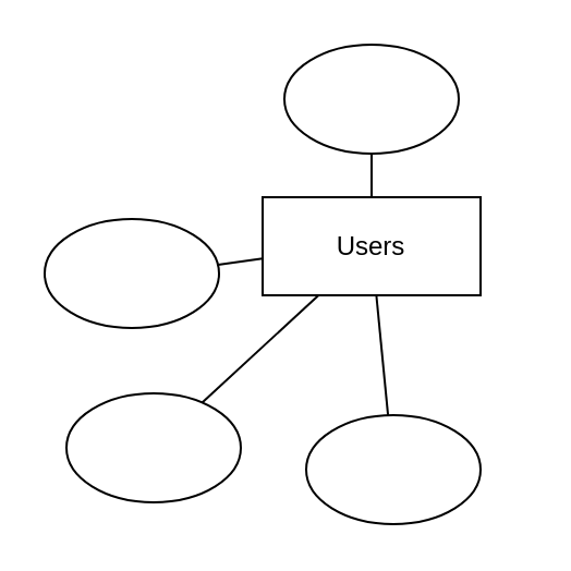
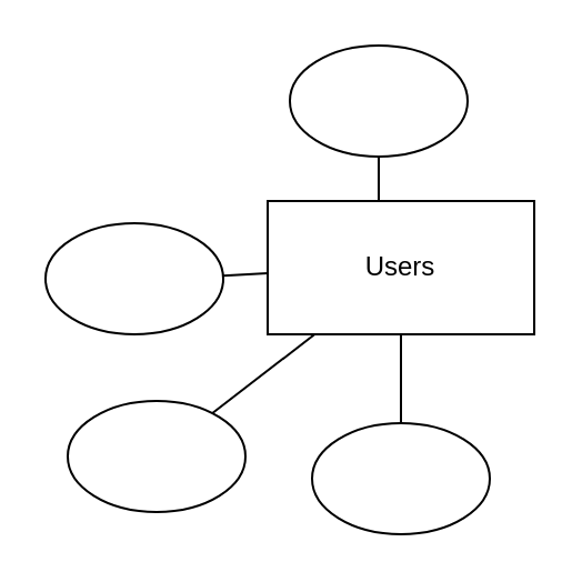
- <mxCell id="3" value="Users" style="rounded=0;whiteSpace=wrap;html=1;" vertex="1" parent="1"><mxGeometry x="120" y="90" width="100" height="45" as="geometry" /></mxCell>
+ <mxCell id="3" value="Users" style="rounded=0;whiteSpace=wrap;html=1;" vertex="1" parent="1"><mxGeometry x="120" y="90" width="120" height="60" as="geometry" /></mxCell>
